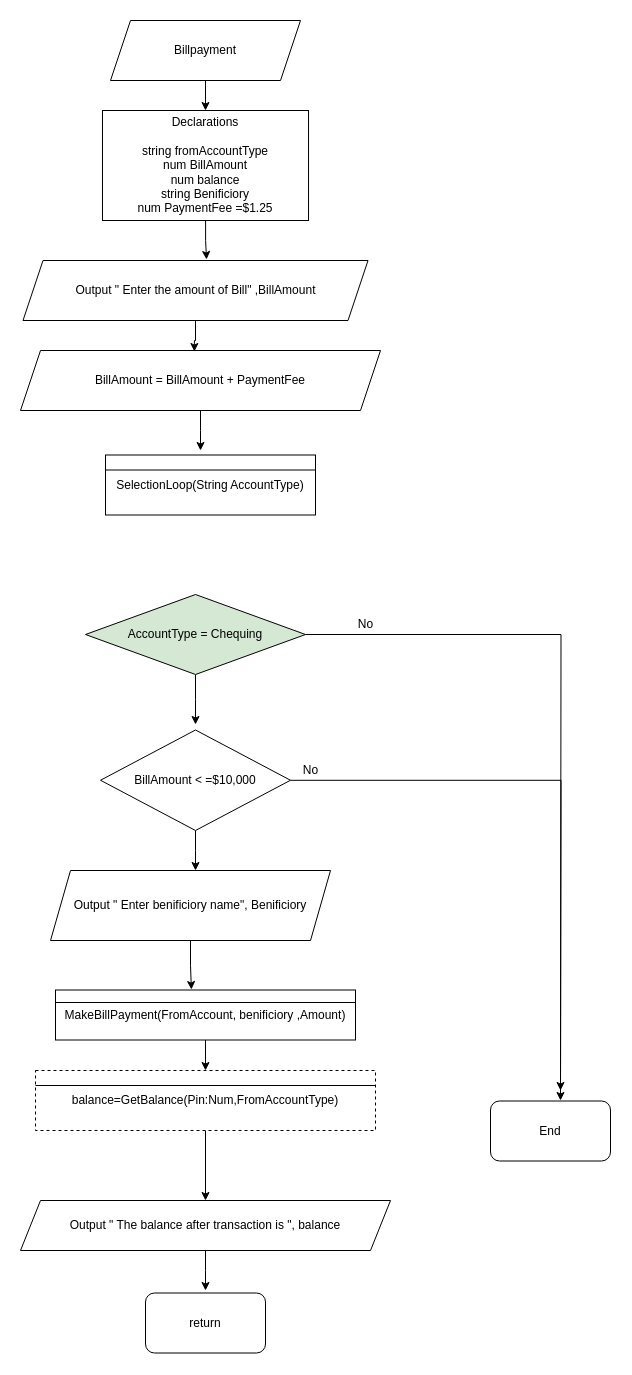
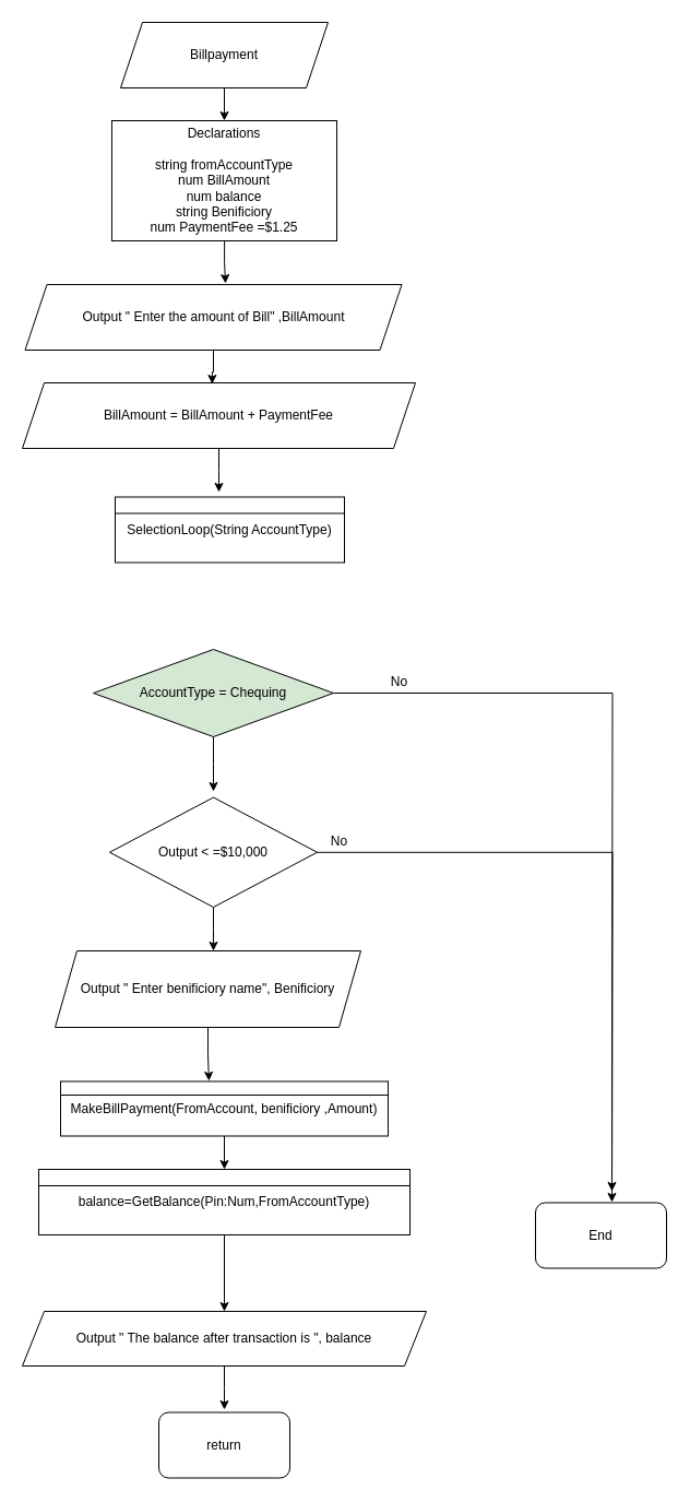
- <mxCell id="18" value="BillAmount &amp;lt; =$10,000" style="rhombus;whiteSpace=wrap;html=1;" parent="1" vertex="1"><mxGeometry x="100" y="729.5" width="190" height="100.5" as="geometry" /></mxCell>
+ <mxCell id="18" value="Output &amp;lt; =$10,000" style="rhombus;whiteSpace=wrap;html=1;" parent="1" vertex="1"><mxGeometry x="100" y="729.5" width="190" height="100.5" as="geometry" /></mxCell>
- <mxCell id="22" value="balance=GetBalance(Pin:Num,FromAccountType)" style="rounded=0;whiteSpace=wrap;html=1;dashed=1;" parent="1" vertex="1"><mxGeometry x="35" y="1070" width="340" height="60" as="geometry" /></mxCell>
+ <mxCell id="22" value="balance=GetBalance(Pin:Num,FromAccountType)" style="rounded=0;whiteSpace=wrap;html=1;" parent="1" vertex="1"><mxGeometry x="35" y="1070" width="340" height="60" as="geometry" /></mxCell>
